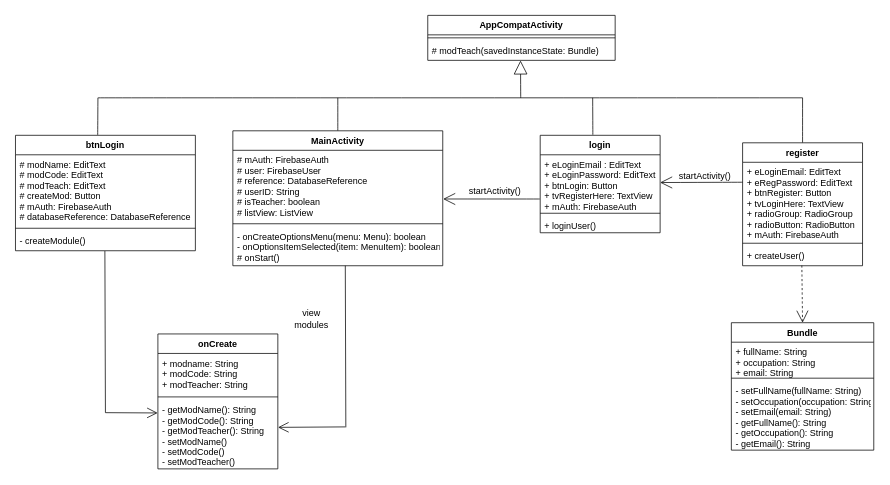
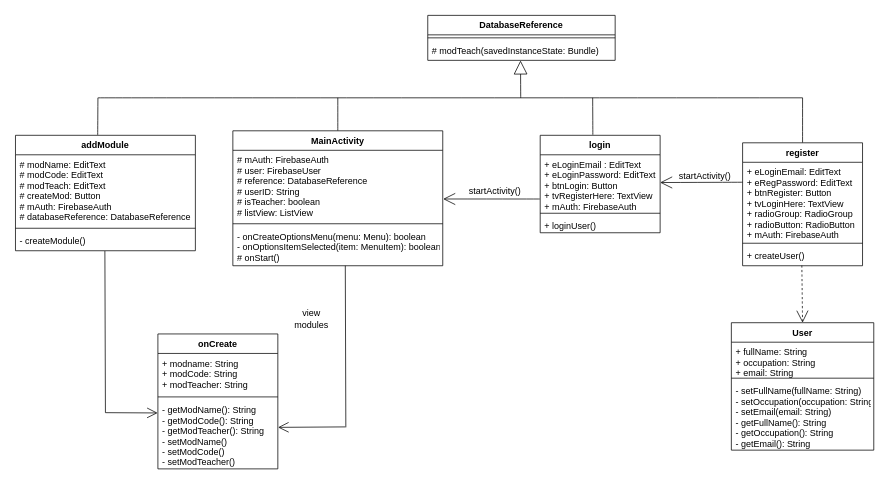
- <mxCell id="6" value="AppCompatActivity" style="swimlane;fontStyle=1;align=center;verticalAlign=top;childLayout=stackLayout;horizontal=1;startSize=26;horizontalStack=0;resizeParent=1;resizeParentMax=0;resizeLast=0;collapsible=1;marginBottom=0;hachureGap=4;" vertex="1" parent="1"><mxGeometry x="570" y="20" width="250" height="60" as="geometry" /></mxCell>
+ <mxCell id="6" value="DatabaseReference" style="swimlane;fontStyle=1;align=center;verticalAlign=top;childLayout=stackLayout;horizontal=1;startSize=26;horizontalStack=0;resizeParent=1;resizeParentMax=0;resizeLast=0;collapsible=1;marginBottom=0;hachureGap=4;" vertex="1" parent="1"><mxGeometry x="570" y="20" width="250" height="60" as="geometry" /></mxCell>
- <mxCell id="2" value="btnLogin" style="swimlane;fontStyle=1;align=center;verticalAlign=top;childLayout=stackLayout;horizontal=1;startSize=26;horizontalStack=0;resizeParent=1;resizeParentMax=0;resizeLast=0;collapsible=1;marginBottom=0;hachureGap=4;" vertex="1" parent="1"><mxGeometry x="20" y="180" width="240" height="154" as="geometry" /></mxCell>
+ <mxCell id="2" value="addModule" style="swimlane;fontStyle=1;align=center;verticalAlign=top;childLayout=stackLayout;horizontal=1;startSize=26;horizontalStack=0;resizeParent=1;resizeParentMax=0;resizeLast=0;collapsible=1;marginBottom=0;hachureGap=4;" vertex="1" parent="1"><mxGeometry x="20" y="180" width="240" height="154" as="geometry" /></mxCell>
- <mxCell id="19" value="Bundle" style="swimlane;fontStyle=1;align=center;verticalAlign=top;childLayout=stackLayout;horizontal=1;startSize=26;horizontalStack=0;resizeParent=1;resizeParentMax=0;resizeLast=0;collapsible=1;marginBottom=0;hachureGap=4;" vertex="1" parent="1"><mxGeometry x="975" y="430" width="190" height="170" as="geometry" /></mxCell>
+ <mxCell id="19" value="User" style="swimlane;fontStyle=1;align=center;verticalAlign=top;childLayout=stackLayout;horizontal=1;startSize=26;horizontalStack=0;resizeParent=1;resizeParentMax=0;resizeLast=0;collapsible=1;marginBottom=0;hachureGap=4;" vertex="1" parent="1"><mxGeometry x="975" y="430" width="190" height="170" as="geometry" /></mxCell>
